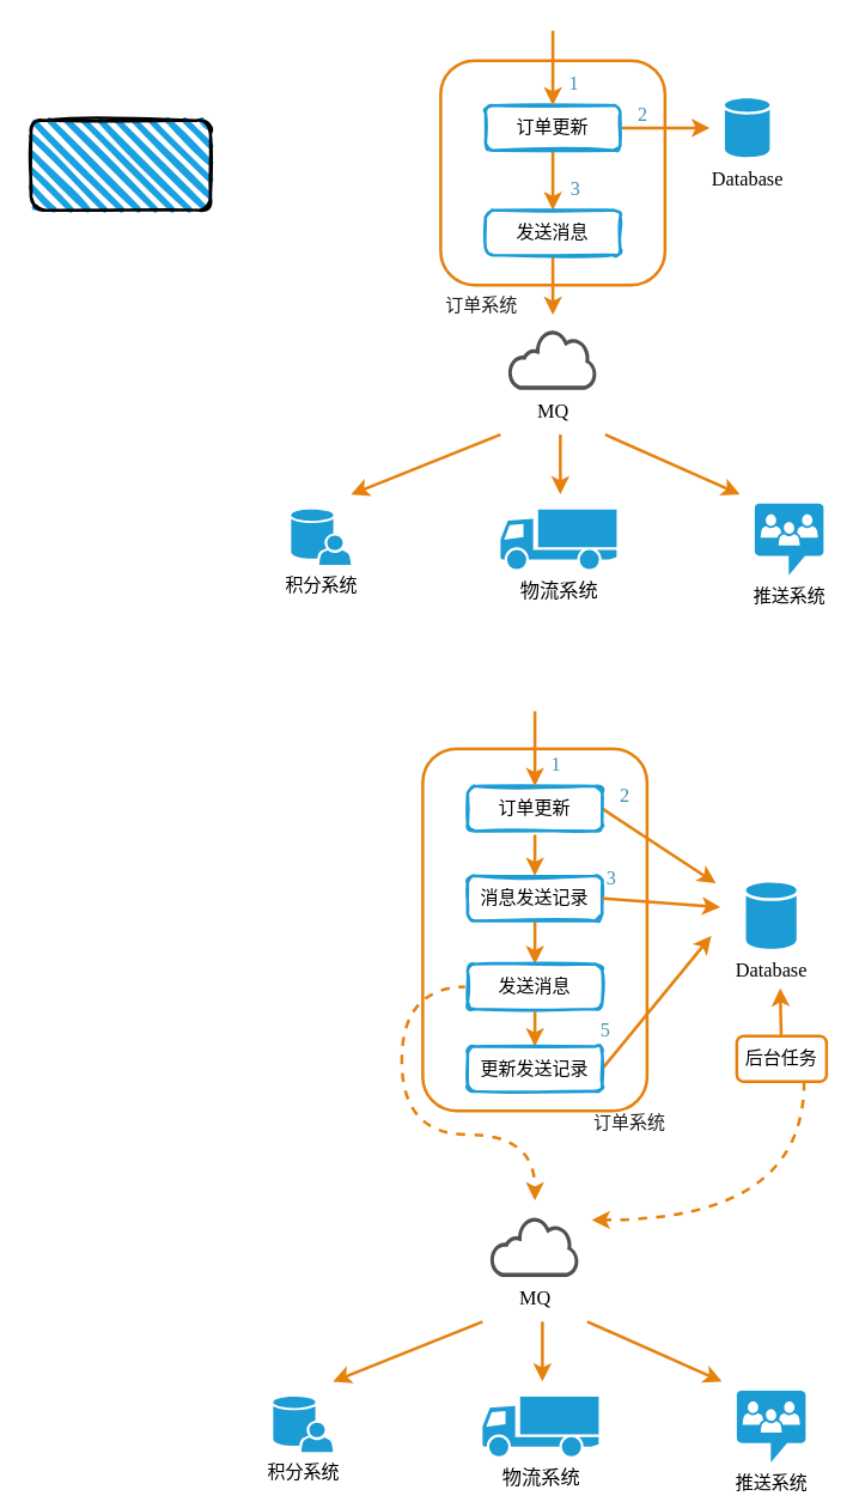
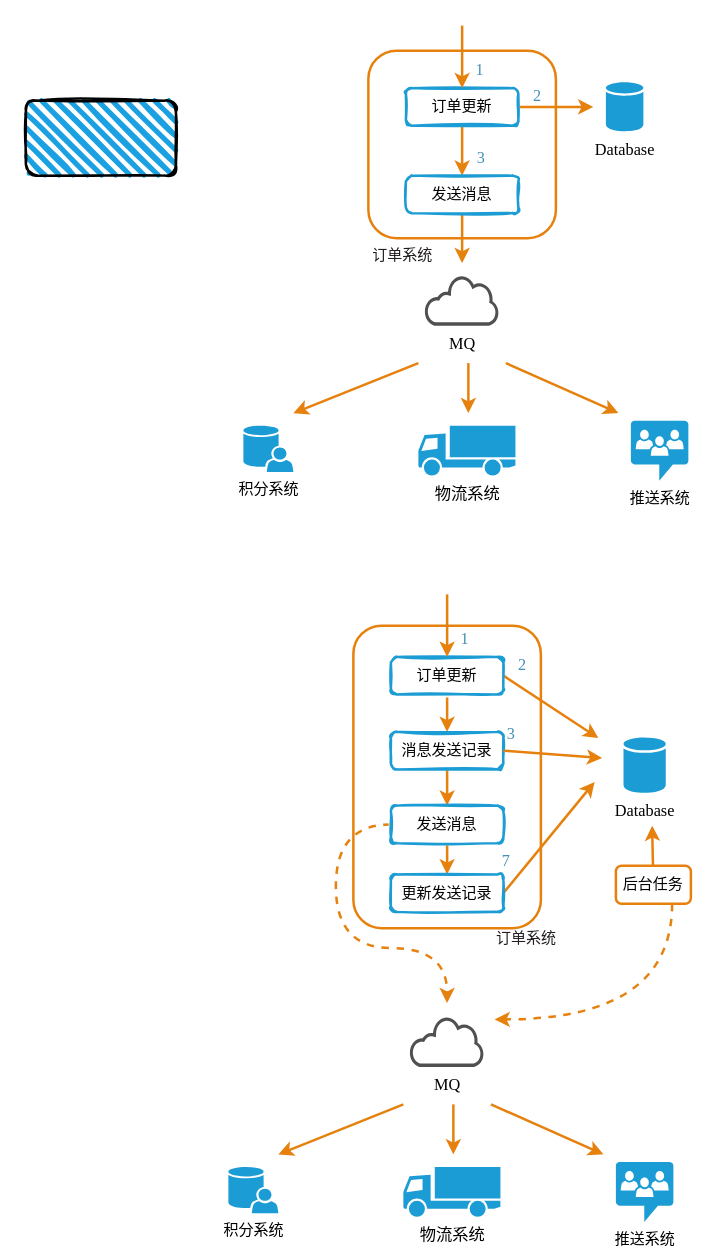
- <mxCell id="47" value="5" style="text;html=1;resizable=0;autosize=1;align=center;verticalAlign=middle;points=[];fillColor=none;strokeColor=none;rounded=0;comic=0;strokeWidth=2;fontFamily=Comic Sans MS;fontSize=13;fontColor=#438FB5;" vertex="1" parent="1"><mxGeometry x="391" y="674" width="26" height="28" as="geometry" /></mxCell>
+ <mxCell id="47" value="7" style="text;html=1;resizable=0;autosize=1;align=center;verticalAlign=middle;points=[];fillColor=none;strokeColor=none;rounded=0;comic=0;strokeWidth=2;fontFamily=Comic Sans MS;fontSize=13;fontColor=#438FB5;" vertex="1" parent="1"><mxGeometry x="391" y="674" width="26" height="28" as="geometry" /></mxCell>
